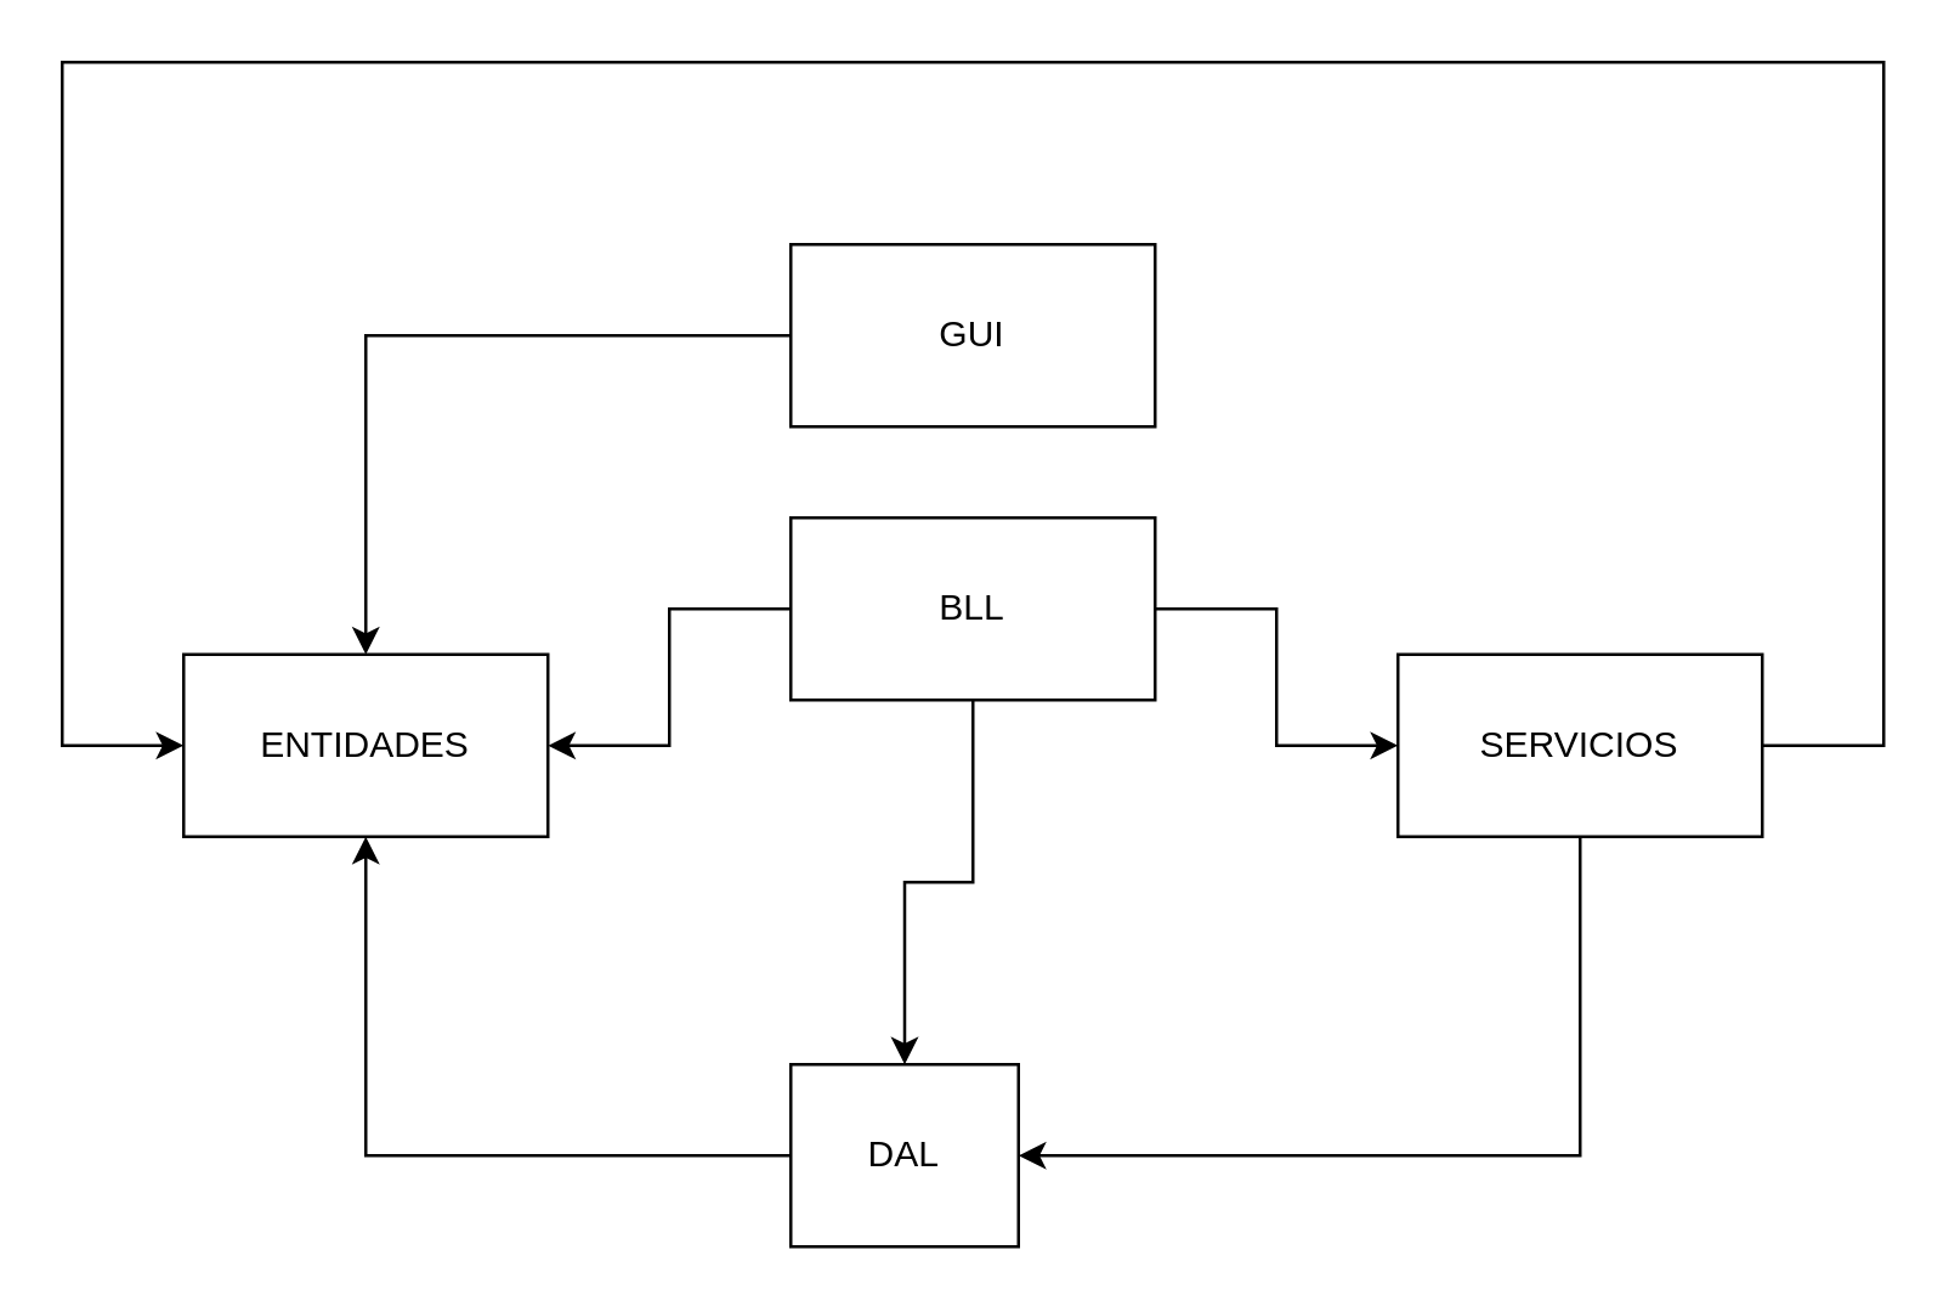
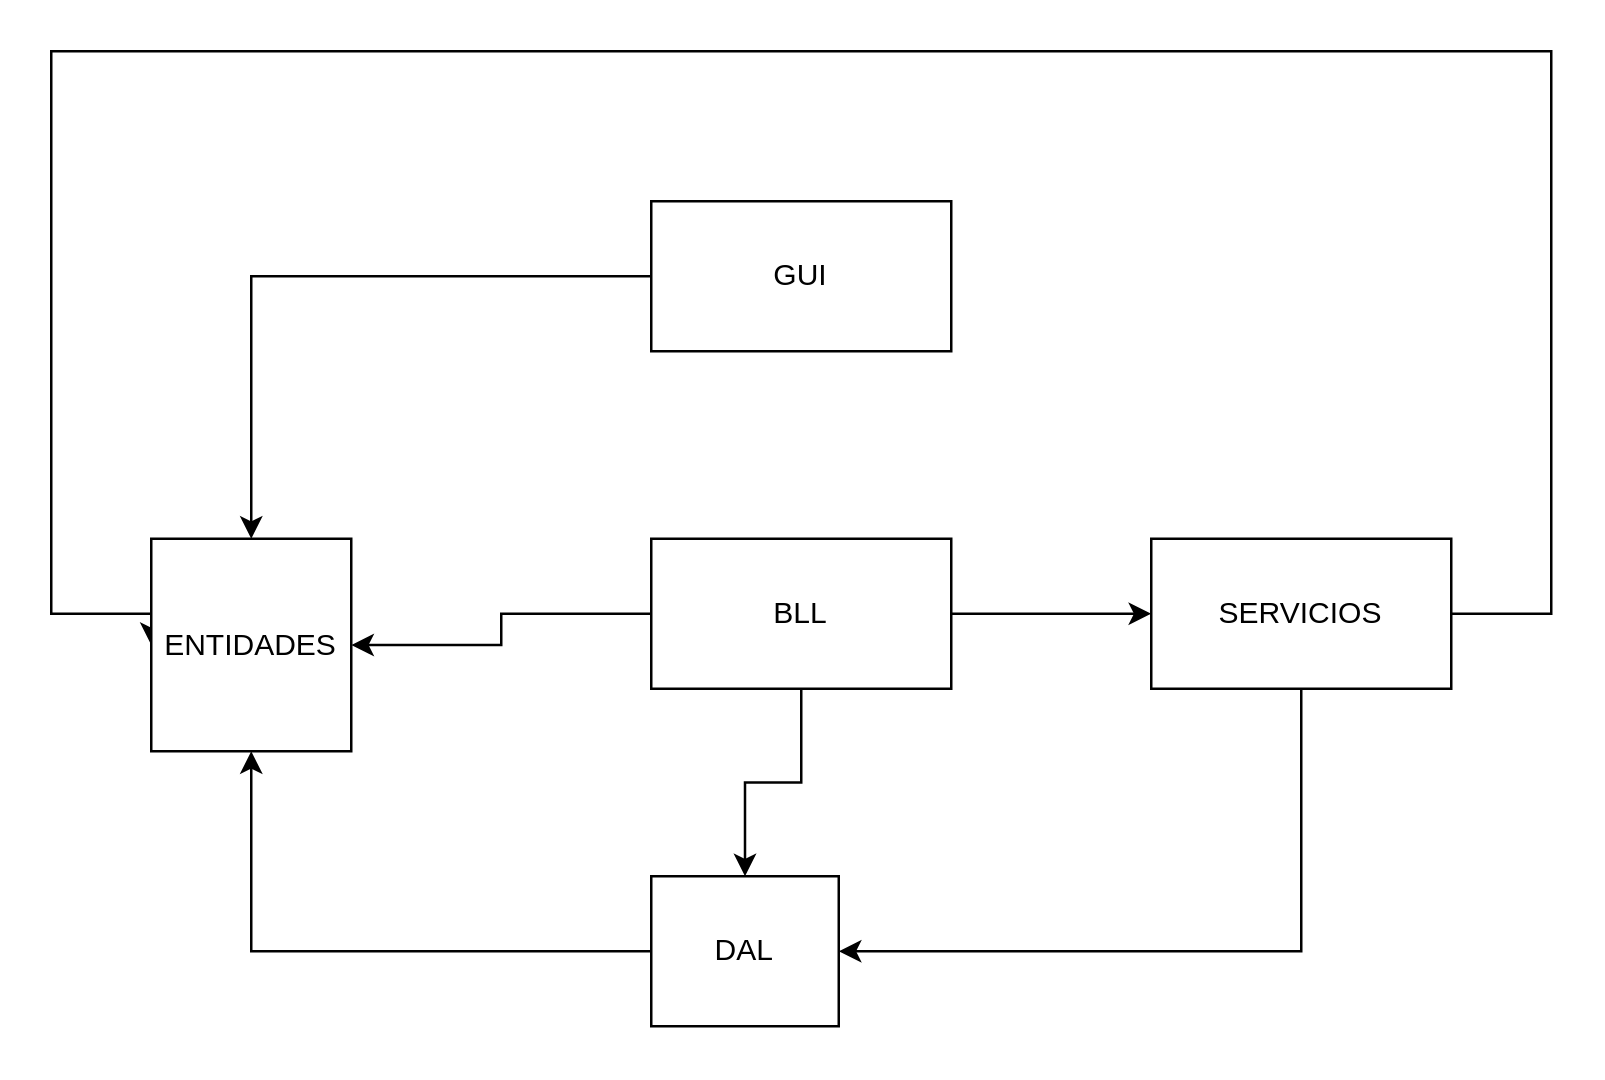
- <mxCell id="5" value="BLL" style="rounded=0;whiteSpace=wrap;html=1;" vertex="1" parent="1"><mxGeometry x="260" y="170" width="120" height="60" as="geometry" /></mxCell>
+ <mxCell id="5" value="BLL" style="rounded=0;whiteSpace=wrap;html=1;" vertex="1" parent="1"><mxGeometry x="260" y="215" width="120" height="60" as="geometry" /></mxCell>
- <mxCell id="13" value="ENTIDADES" style="rounded=0;whiteSpace=wrap;html=1;" vertex="1" parent="1"><mxGeometry x="60" y="215" width="120" height="60" as="geometry" /></mxCell>
+ <mxCell id="13" value="ENTIDADES" style="rounded=0;whiteSpace=wrap;html=1;" vertex="1" parent="1"><mxGeometry x="60" y="215" width="80" height="85" as="geometry" /></mxCell>
